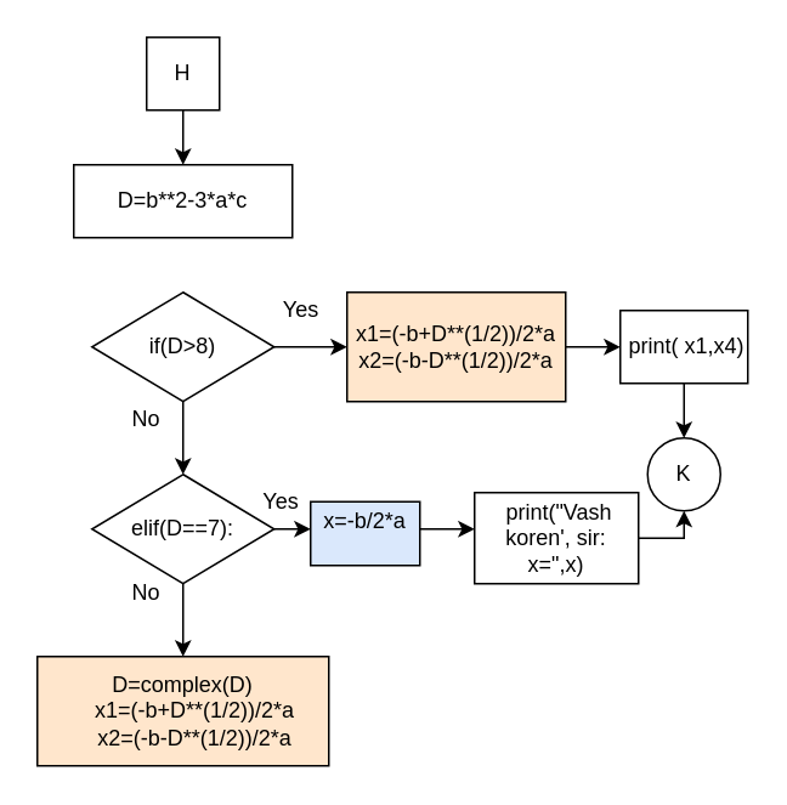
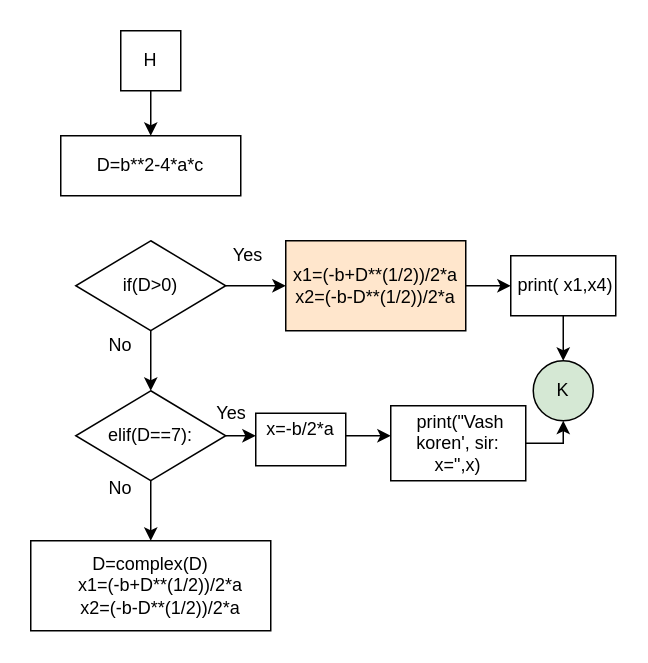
- <mxCell id="4" value="&lt;font style=&quot;vertical-align: inherit&quot;&gt;&lt;font style=&quot;vertical-align: inherit&quot;&gt;D=b**2-3*a*c&lt;/font&gt;&lt;/font&gt;" style="rounded=0;whiteSpace=wrap;html=1;" vertex="1" parent="1"><mxGeometry x="40" y="90" width="120" height="40" as="geometry" /></mxCell>
+ <mxCell id="4" value="&lt;font style=&quot;vertical-align: inherit&quot;&gt;&lt;font style=&quot;vertical-align: inherit&quot;&gt;D=b**2-4*a*c&lt;/font&gt;&lt;/font&gt;" style="rounded=0;whiteSpace=wrap;html=1;" vertex="1" parent="1"><mxGeometry x="40" y="90" width="120" height="40" as="geometry" /></mxCell>
- <mxCell id="7" value="if(D&amp;gt;8)" style="rhombus;whiteSpace=wrap;html=1;" vertex="1" parent="1"><mxGeometry x="50" y="160" width="100" height="60" as="geometry" /></mxCell>
+ <mxCell id="7" value="if(D&amp;gt;0)" style="rhombus;whiteSpace=wrap;html=1;" vertex="1" parent="1"><mxGeometry x="50" y="160" width="100" height="60" as="geometry" /></mxCell>
- <mxCell id="13" value="K" style="ellipse;whiteSpace=wrap;html=1;" vertex="1" parent="1"><mxGeometry x="355" y="240" width="40" height="40" as="geometry" /></mxCell>
+ <mxCell id="13" value="K" style="ellipse;whiteSpace=wrap;html=1;fillColor=#d5e8d4;" vertex="1" parent="1"><mxGeometry x="355" y="240" width="40" height="40" as="geometry" /></mxCell>
- <mxCell id="19" value="&lt;div&gt;x=-b/2*a&lt;/div&gt;&lt;div&gt;&lt;br&gt;&lt;/div&gt;" style="rounded=0;whiteSpace=wrap;html=1;fillColor=#dae8fc;" vertex="1" parent="1"><mxGeometry x="170" y="275" width="60" height="35" as="geometry" /></mxCell>
+ <mxCell id="19" value="&lt;div&gt;x=-b/2*a&lt;/div&gt;&lt;div&gt;&lt;br&gt;&lt;/div&gt;" style="rounded=0;whiteSpace=wrap;html=1;" vertex="1" parent="1"><mxGeometry x="170" y="275" width="60" height="35" as="geometry" /></mxCell>
- <mxCell id="24" value="&lt;span&gt;D=complex(D)&lt;/span&gt;&lt;div&gt;&amp;nbsp; &amp;nbsp; x1=(-b+D**(1/2))/2*a&lt;/div&gt;&lt;div&gt;&amp;nbsp; &amp;nbsp; x2=(-b-D**(1/2))/2*a&lt;/div&gt;" style="rounded=0;whiteSpace=wrap;html=1;fillColor=#ffe6cc;" vertex="1" parent="1"><mxGeometry x="20" y="360" width="160" height="60" as="geometry" /></mxCell>
+ <mxCell id="24" value="&lt;span&gt;D=complex(D)&lt;/span&gt;&lt;div&gt;&amp;nbsp; &amp;nbsp; x1=(-b+D**(1/2))/2*a&lt;/div&gt;&lt;div&gt;&amp;nbsp; &amp;nbsp; x2=(-b-D**(1/2))/2*a&lt;/div&gt;" style="rounded=0;whiteSpace=wrap;html=1;" vertex="1" parent="1"><mxGeometry x="20" y="360" width="160" height="60" as="geometry" /></mxCell>
